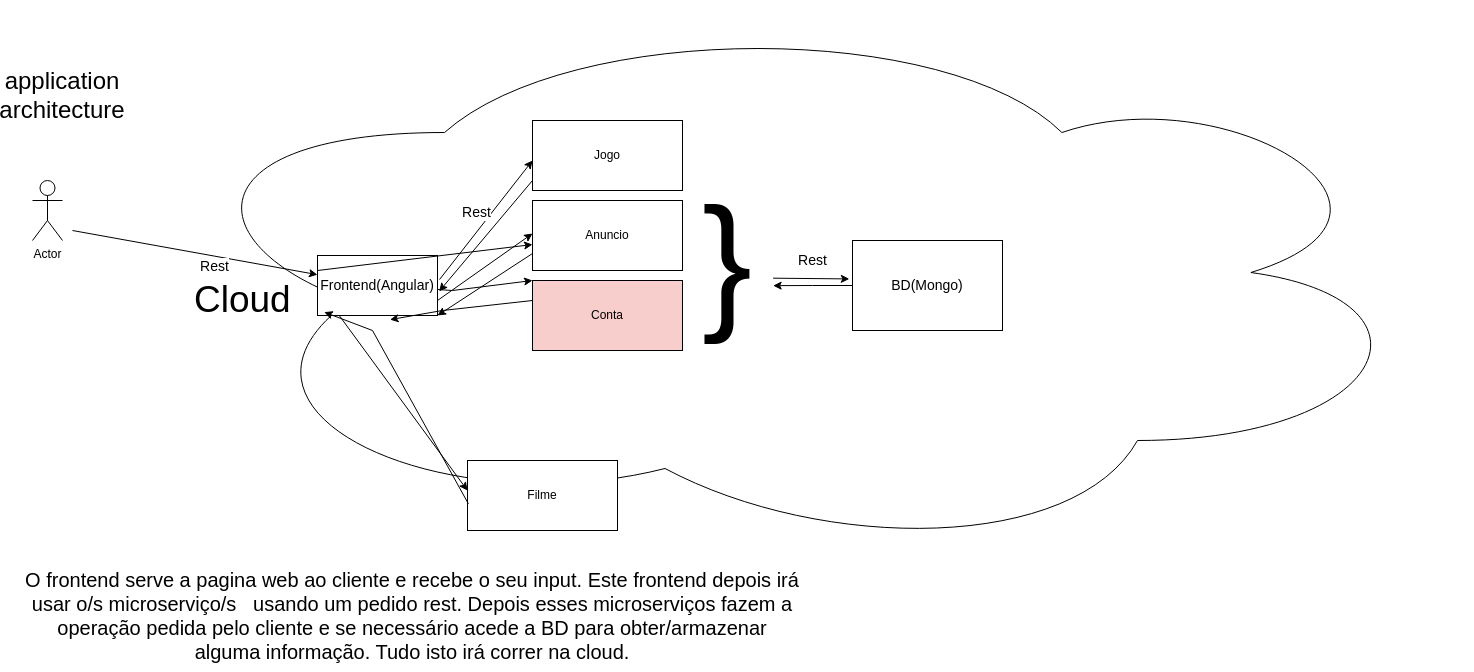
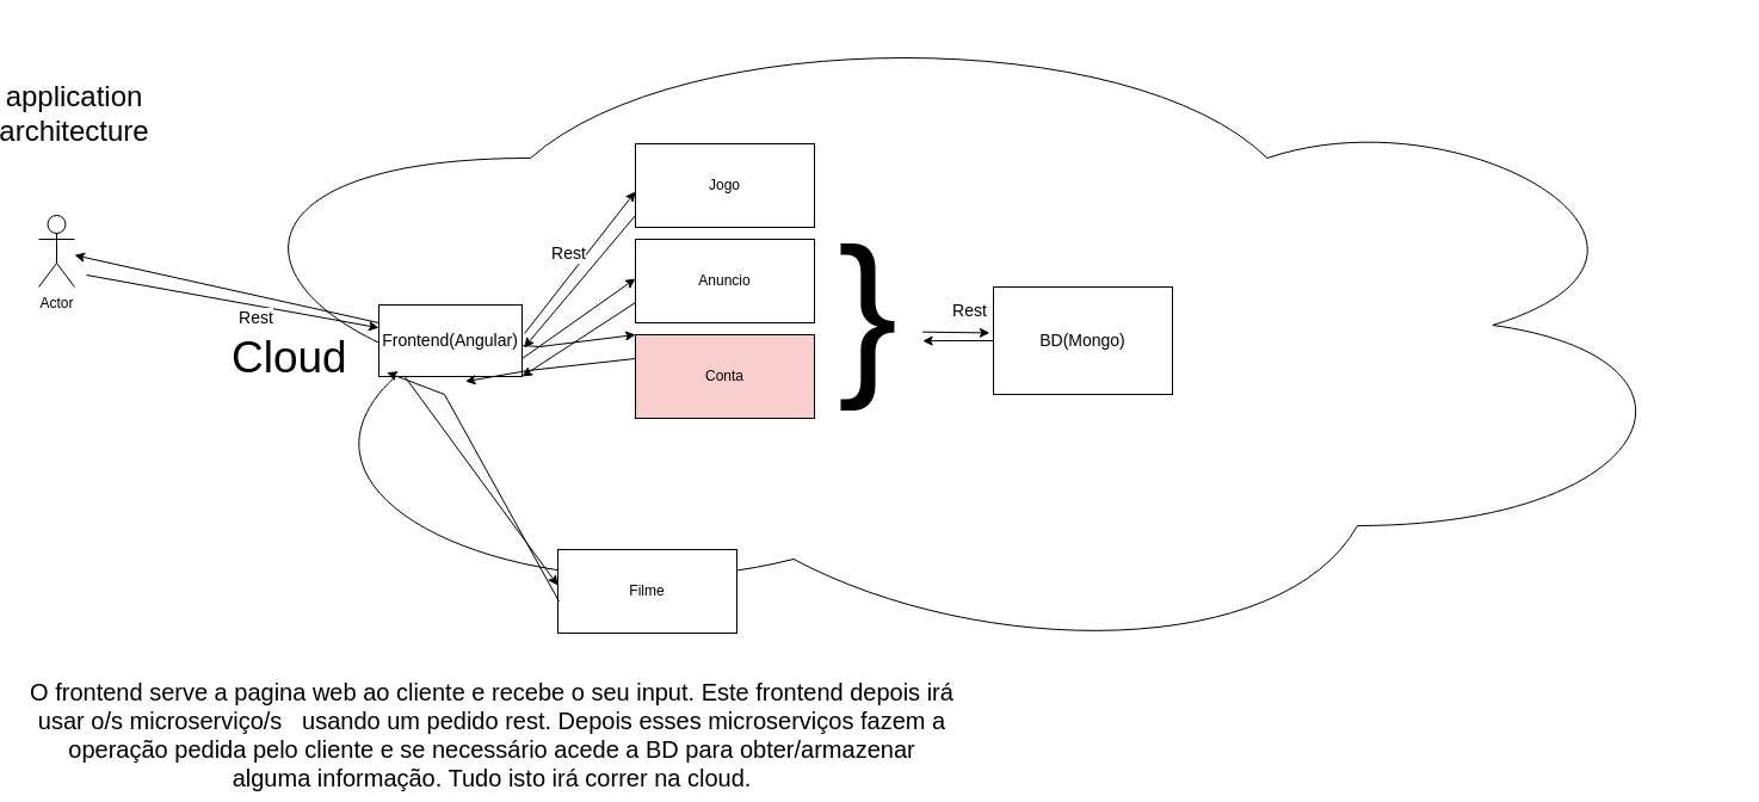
- <mxCell id="8" value="" style="endArrow=classic;html=1;rounded=0;exitX=0;exitY=0.25;exitDx=0;exitDy=0;" edge="1" parent="1" source="5" target="14"><mxGeometry width="50" height="50" relative="1" as="geometry"><mxPoint x="350" y="530" as="sourcePoint" /><mxPoint x="400" y="480" as="targetPoint" /></mxGeometry></mxCell>
+ <mxCell id="8" value="" style="endArrow=classic;html=1;rounded=0;exitX=0;exitY=0.25;exitDx=0;exitDy=0;" edge="1" parent="1" source="5" target="4"><mxGeometry width="50" height="50" relative="1" as="geometry"><mxPoint x="350" y="530" as="sourcePoint" /><mxPoint x="400" y="480" as="targetPoint" /></mxGeometry></mxCell>
- <mxCell id="3" value="&lt;font style=&quot;font-size: 14px;&quot;&gt;BD(Mongo)&lt;/font&gt;" style="rounded=0;whiteSpace=wrap;html=1;" vertex="1" parent="1"><mxGeometry x="850" y="240" width="150" height="90" as="geometry" /></mxCell>
+ <mxCell id="3" value="&lt;font style=&quot;font-size: 14px;&quot;&gt;BD(Mongo)&lt;/font&gt;" style="rounded=0;whiteSpace=wrap;html=1;" vertex="1" parent="1"><mxGeometry x="830" y="240" width="150" height="90" as="geometry" /></mxCell>
